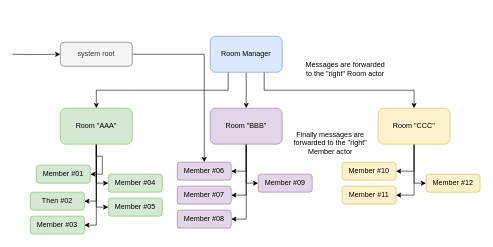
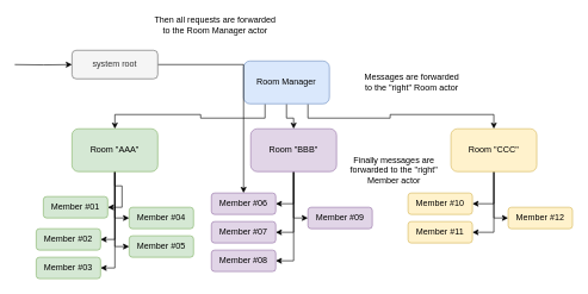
+ <mxCell id="36" value="Then all requests are forwarded&lt;br&gt;to the Room Manager actor" style="text;html=1;align=center;verticalAlign=middle;resizable=0;points=[];autosize=1;strokeColor=none;fillColor=none;" vertex="1" parent="1"><mxGeometry x="210" y="20" width="180" height="30" as="geometry" /></mxCell>
- <mxCell id="5" value="Room Manager" style="rounded=1;whiteSpace=wrap;html=1;fillColor=#dae8fc;strokeColor=#6c8ebf;" vertex="1" parent="1"><mxGeometry x="350" y="60" width="120" height="60" as="geometry" /></mxCell>
+ <mxCell id="5" value="Room Manager" style="rounded=1;whiteSpace=wrap;html=1;fillColor=#dae8fc;strokeColor=#6c8ebf;" vertex="1" parent="1"><mxGeometry x="340" y="85" width="120" height="60" as="geometry" /></mxCell>
- <mxCell id="24" value="Then #02" style="rounded=1;whiteSpace=wrap;html=1;fillColor=#d5e8d4;strokeColor=#82b366;" vertex="1" parent="1"><mxGeometry x="50" y="320" width="90" height="30" as="geometry" /></mxCell>
+ <mxCell id="24" value="Member #02" style="rounded=1;whiteSpace=wrap;html=1;fillColor=#d5e8d4;strokeColor=#82b366;" vertex="1" parent="1"><mxGeometry x="50" y="320" width="90" height="30" as="geometry" /></mxCell>
